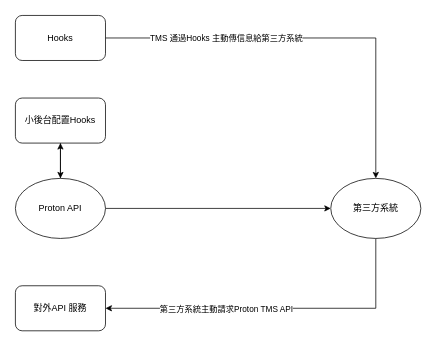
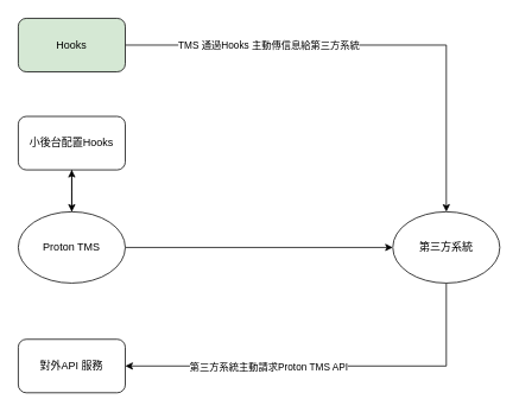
- <mxCell id="11" value="Hooks" style="rounded=1;whiteSpace=wrap;html=1;" vertex="1" parent="1"><mxGeometry x="20" y="20" width="120" height="60" as="geometry" /></mxCell>
+ <mxCell id="11" value="Hooks" style="rounded=1;whiteSpace=wrap;html=1;fillColor=#d5e8d4;" vertex="1" parent="1"><mxGeometry x="20" y="20" width="120" height="60" as="geometry" /></mxCell>
- <mxCell id="4" value="Proton API" style="ellipse;whiteSpace=wrap;html=1;" vertex="1" parent="1"><mxGeometry x="20" y="237" width="120" height="80" as="geometry" /></mxCell>
+ <mxCell id="4" value="Proton TMS" style="ellipse;whiteSpace=wrap;html=1;" vertex="1" parent="1"><mxGeometry x="20" y="237" width="120" height="80" as="geometry" /></mxCell>
